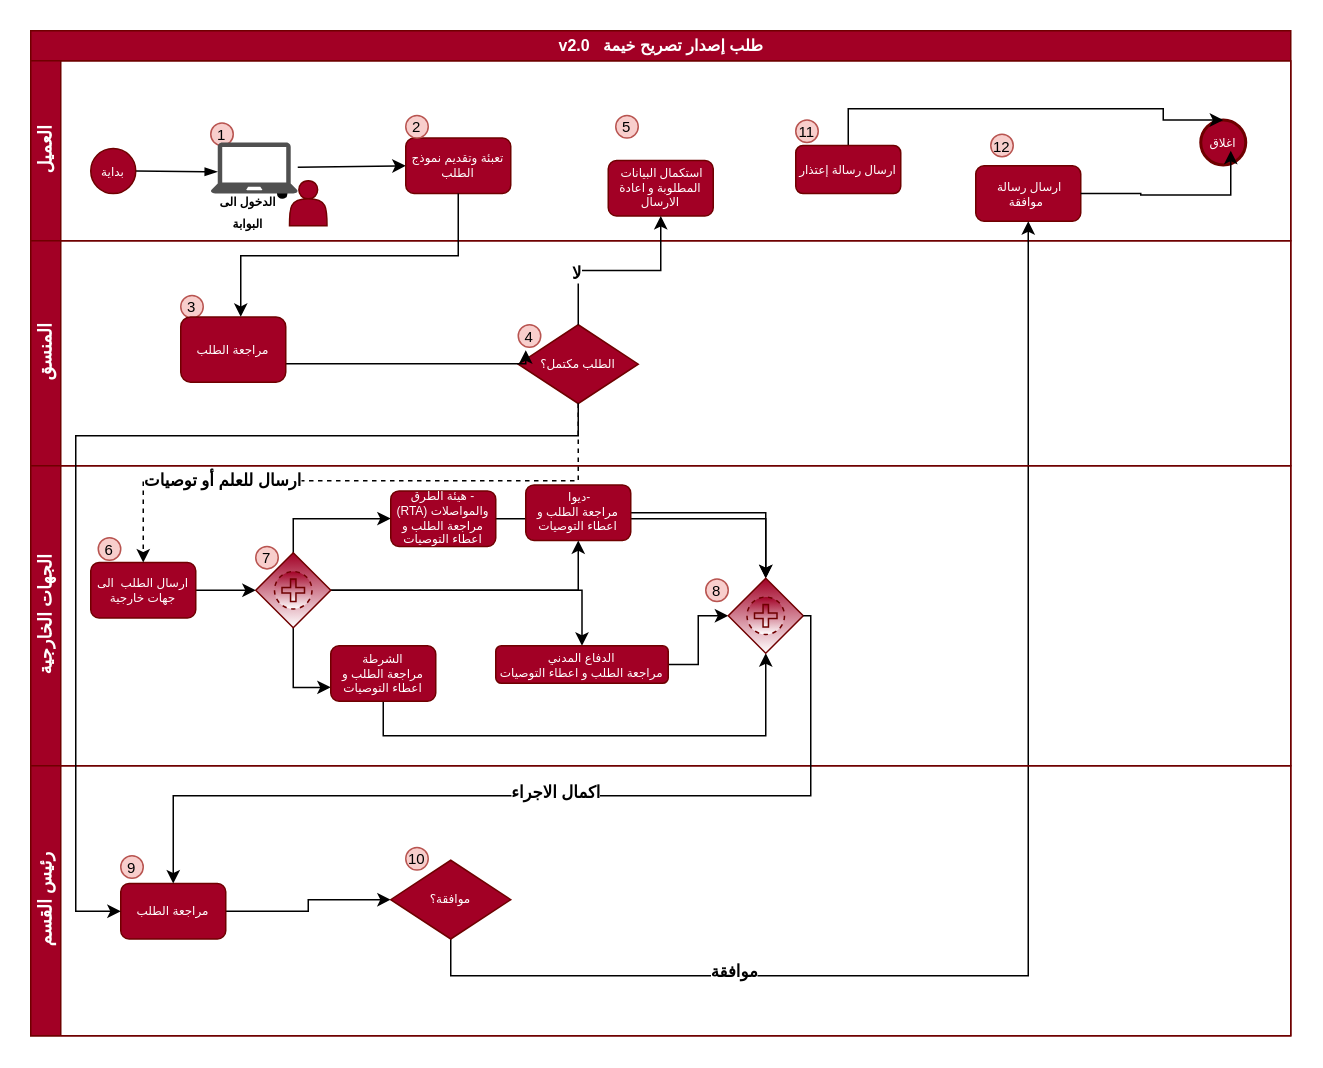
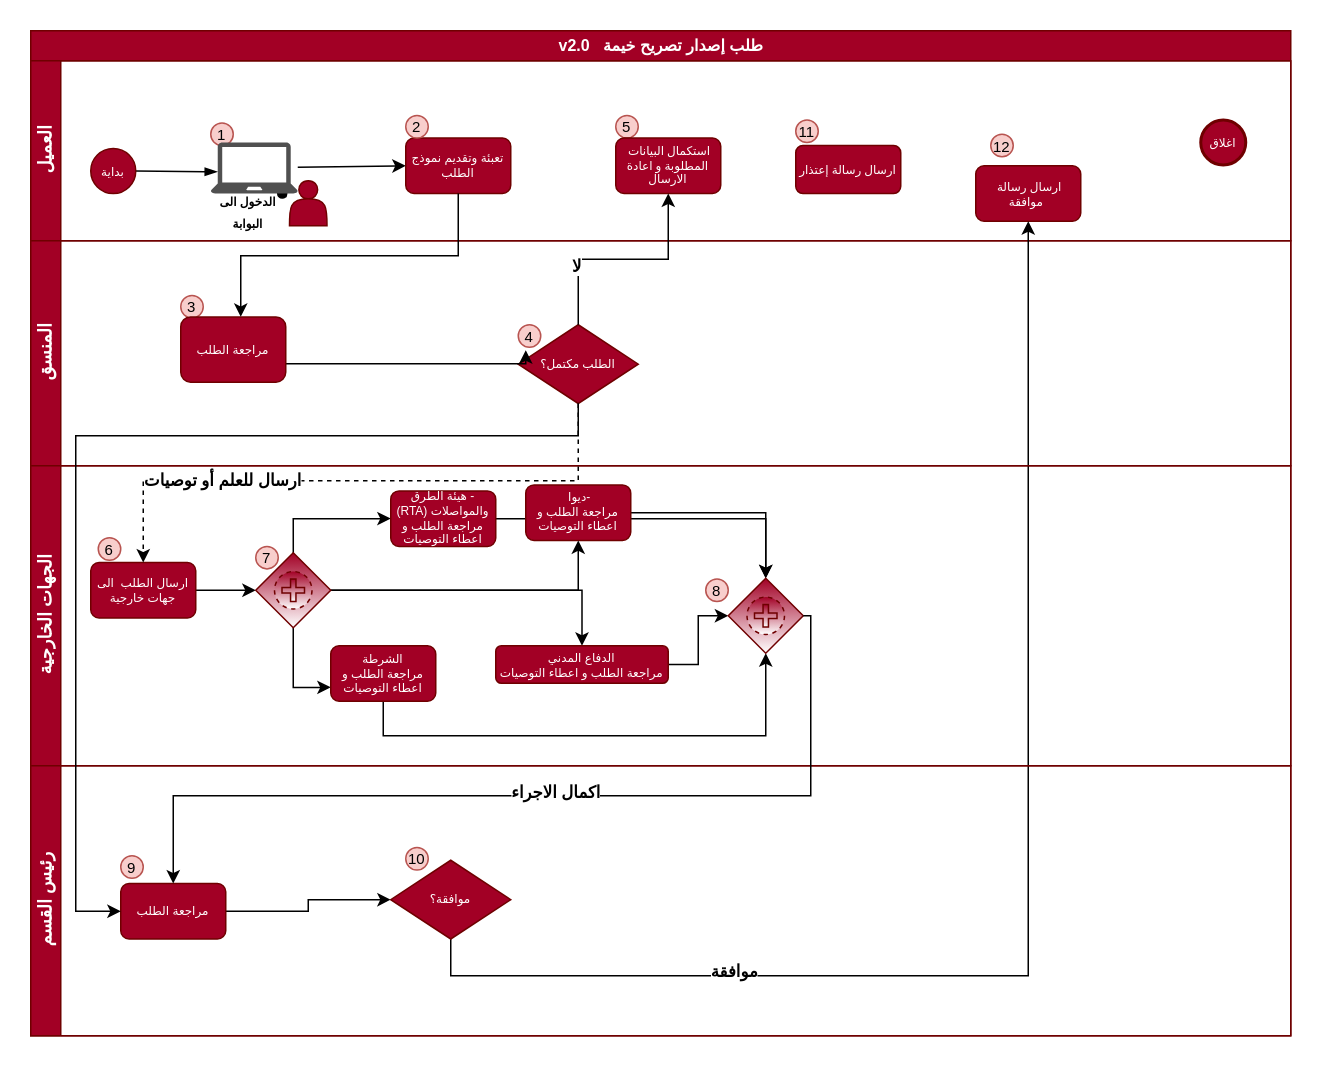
- <mxCell id="18" style="edgeStyle=orthogonalEdgeStyle;rounded=0;orthogonalLoop=1;jettySize=auto;html=1;entryX=0.5;entryY=0;entryDx=0;entryDy=0;" parent="3" source="19" target="9" edge="1"><mxGeometry relative="1" as="geometry"><Array as="points"><mxPoint x="545" y="32" /><mxPoint x="755" y="32" /></Array></mxGeometry></mxCell>
- <mxCell id="10" value="استكمال البيانات&amp;nbsp; المطلوبة و اعادة الارسال" style="rounded=1;whiteSpace=wrap;html=1;shadow=0;labelBackgroundColor=none;strokeWidth=1;fontFamily=Verdana;fontSize=8;align=center;fillColor=#a20025;strokeColor=#6F0000;fontColor=#ffffff;" parent="3" vertex="1"><mxGeometry x="385" y="66.5" width="70" height="37" as="geometry" /></mxCell>
+ <mxCell id="10" value="استكمال البيانات&amp;nbsp; المطلوبة و اعادة الارسال" style="rounded=1;whiteSpace=wrap;html=1;shadow=0;labelBackgroundColor=none;strokeWidth=1;fontFamily=Verdana;fontSize=8;align=center;fillColor=#a20025;strokeColor=#6F0000;fontColor=#ffffff;" parent="3" vertex="1"><mxGeometry x="390" y="51.5" width="70" height="37" as="geometry" /></mxCell>
- <mxCell id="22" style="edgeStyle=orthogonalEdgeStyle;rounded=0;orthogonalLoop=1;jettySize=auto;html=1;entryX=0.667;entryY=0.683;entryDx=0;entryDy=0;entryPerimeter=0;" parent="3" source="11" target="9" edge="1"><mxGeometry relative="1" as="geometry"><mxPoint x="870" y="188.483" as="sourcePoint" /><mxPoint x="740" y="88.5" as="targetPoint" /></mxGeometry></mxCell>
